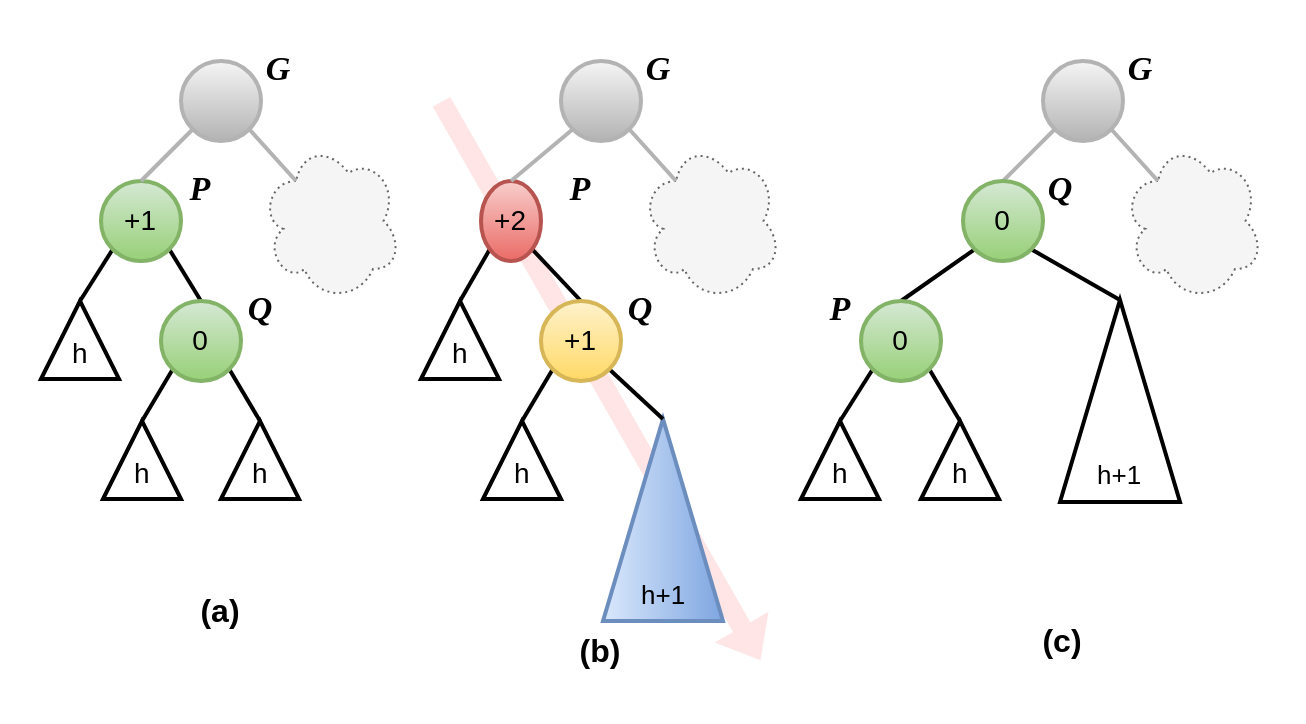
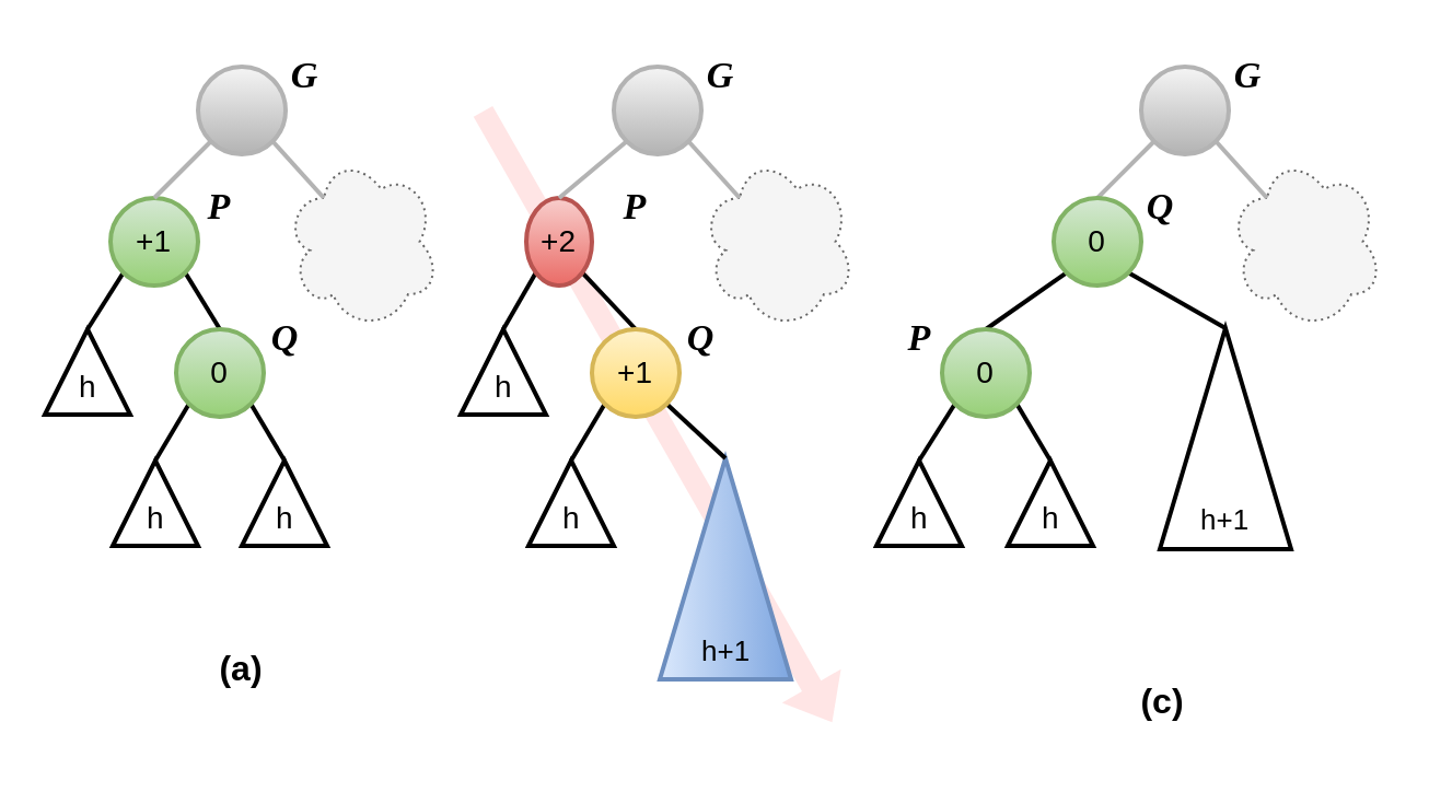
- <mxCell id="59" value="&lt;font style=&quot;font-size: 16px;&quot;&gt;&lt;b&gt;(b)&lt;/b&gt;&lt;/font&gt;" style="text;html=1;align=center;verticalAlign=middle;whiteSpace=wrap;rounded=0;fontFamily=Helvetica;fontSize=11;fontColor=default;labelBackgroundColor=default;" parent="41" vertex="1"><mxGeometry x="60" y="290" width="60" height="30" as="geometry" /></mxCell>
